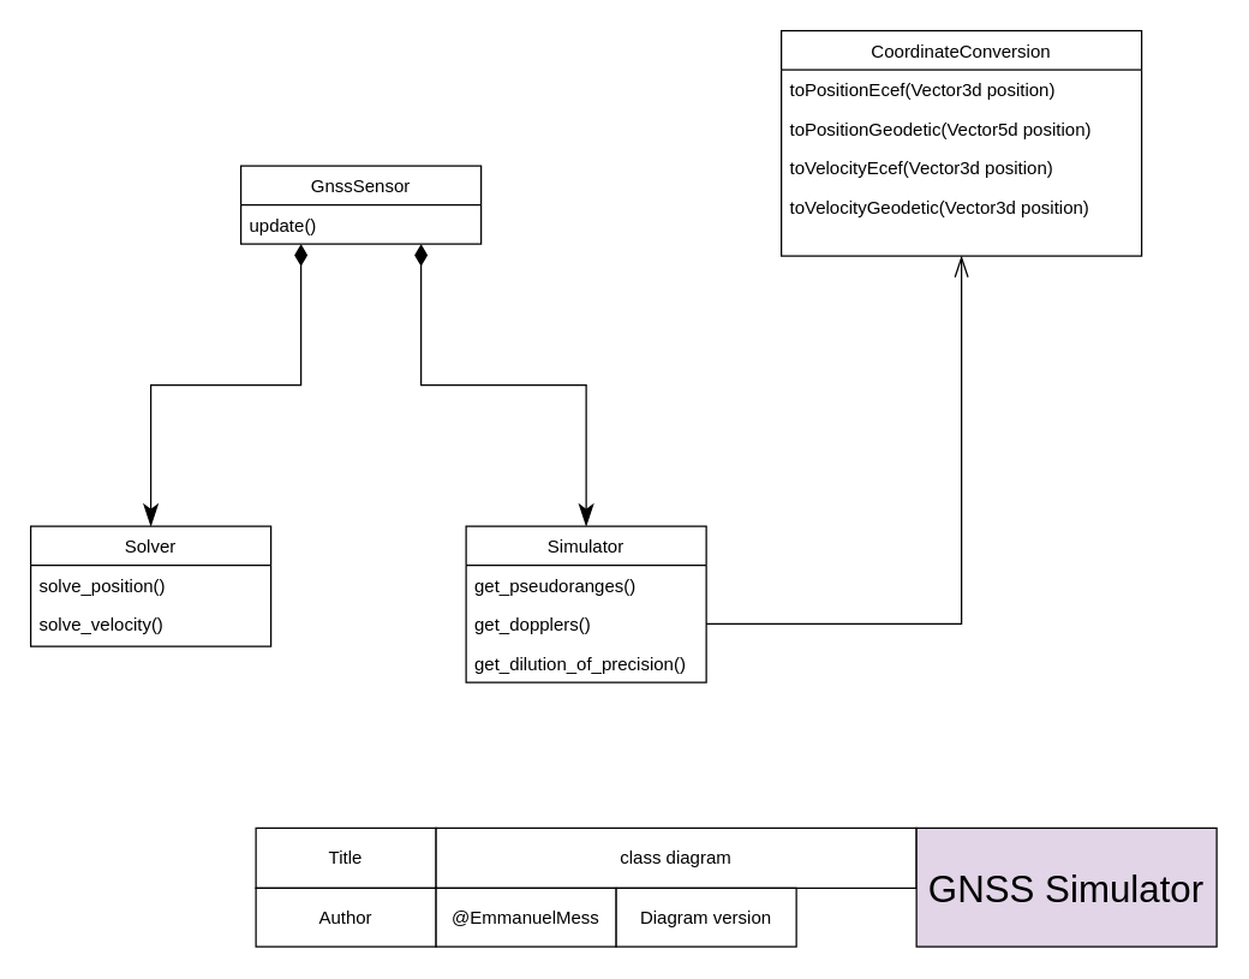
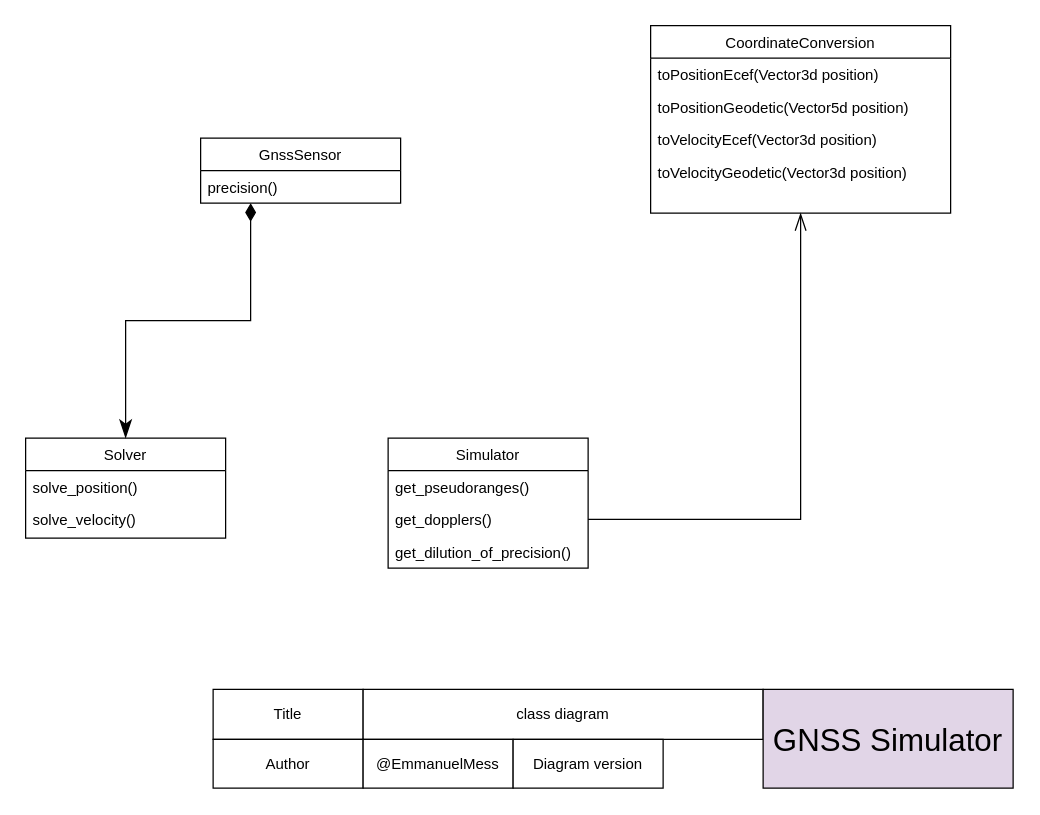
- <mxCell id="17" value="update()" style="text;align=left;verticalAlign=top;spacingLeft=4;spacingRight=4;overflow=hidden;rotatable=0;points=[[0,0.5],[1,0.5]];portConstraint=eastwest;" parent="16" vertex="1"><mxGeometry y="26" width="160" height="26" as="geometry" /></mxCell>
+ <mxCell id="17" value="precision()" style="text;align=left;verticalAlign=top;spacingLeft=4;spacingRight=4;overflow=hidden;rotatable=0;points=[[0,0.5],[1,0.5]];portConstraint=eastwest;" parent="16" vertex="1"><mxGeometry y="26" width="160" height="26" as="geometry" /></mxCell>
- <mxCell id="11" style="edgeStyle=elbowEdgeStyle;rounded=0;orthogonalLoop=1;jettySize=auto;html=1;startArrow=diamondThin;startFill=1;startSize=12;endArrow=classicThin;endFill=1;endSize=12;exitX=0.75;exitY=1;exitDx=0;exitDy=0;entryX=0.5;entryY=0;entryDx=0;entryDy=0;elbow=vertical;" parent="1" source="16" target="12" edge="1"><mxGeometry relative="1" as="geometry"><mxPoint x="280" y="250" as="targetPoint" /></mxGeometry></mxCell>
